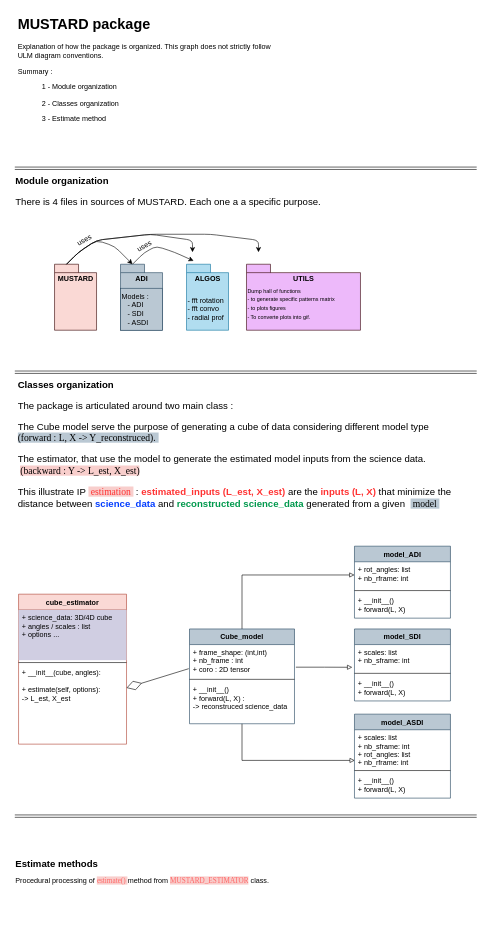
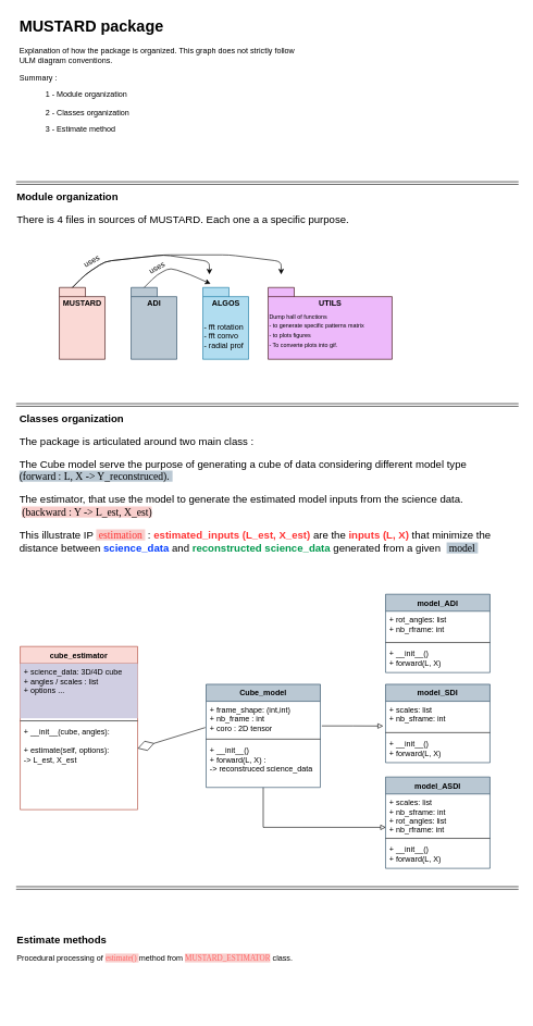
- <mxCell id="8" value="" style="endArrow=classic;html=1;entryX=0;entryY=0;entryDx=20;entryDy=0;entryPerimeter=0;exitX=0;exitY=0;exitDx=20;exitDy=0;exitPerimeter=0;" edge="1" parent="1" source="4" target="7"><mxGeometry width="50" height="50" relative="1" as="geometry"><mxPoint x="126" y="440" as="sourcePoint" /><mxPoint x="60" y="410" as="targetPoint" /><Array as="points"><mxPoint x="130" y="420" /><mxPoint x="160" y="400" /><mxPoint x="190" y="410" /></Array></mxGeometry></mxCell>
- <mxCell id="14" value="Models :&amp;nbsp;&lt;br&gt;&amp;nbsp; &amp;nbsp;- ADI&lt;br&gt;&amp;nbsp; &amp;nbsp;- SDI&lt;br&gt;&amp;nbsp; &amp;nbsp;- ASDI" style="text;html=1;strokeColor=#23445d;fillColor=#bac8d3;align=left;verticalAlign=middle;whiteSpace=wrap;rounded=0;" vertex="1" parent="1"><mxGeometry x="200" y="480" width="70" height="70" as="geometry" /></mxCell>
- <mxCell id="22" style="edgeStyle=orthogonalEdgeStyle;rounded=0;orthogonalLoop=1;jettySize=auto;html=1;entryX=0;entryY=0.5;entryDx=0;entryDy=0;endArrow=block;endFill=0;" edge="1" parent="1" source="25" target="30"><mxGeometry relative="1" as="geometry" /></mxCell>
